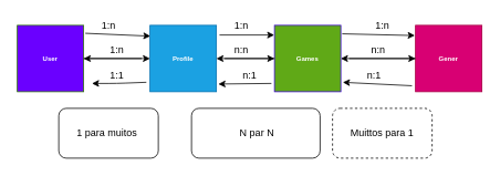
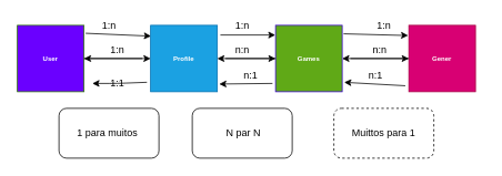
- <mxCell id="11" value="&lt;h6&gt;Gener&lt;/h6&gt;" style="whiteSpace=wrap;html=1;aspect=fixed;fillColor=#d80073;fontColor=#ffffff;strokeColor=#A50040;" parent="1" vertex="1"><mxGeometry x="500" y="30" width="80" height="80" as="geometry" /></mxCell>
+ <mxCell id="11" value="&lt;h6&gt;Gener&lt;/h6&gt;" style="whiteSpace=wrap;html=1;aspect=fixed;fillColor=#d80073;fontColor=#ffffff;strokeColor=#A50040;" parent="1" vertex="1"><mxGeometry x="490" y="30" width="80" height="80" as="geometry" /></mxCell>
- <mxCell id="13" value="1:1" style="text;html=1;align=center;verticalAlign=middle;resizable=0;points=[];autosize=1;strokeColor=none;fillColor=none;" parent="1" vertex="1"><mxGeometry x="125" y="80" width="30" height="20" as="geometry" /></mxCell>
+ <mxCell id="13" value="1:1" style="text;html=1;align=center;verticalAlign=middle;resizable=0;points=[];autosize=1;strokeColor=none;fillColor=none;" parent="1" vertex="1"><mxGeometry x="125" y="90" width="30" height="20" as="geometry" /></mxCell>
- <mxCell id="17" value="&amp;nbsp;N par N" style="rounded=1;whiteSpace=wrap;html=1;fillColor=default;" parent="1" vertex="1"><mxGeometry x="230" y="130" width="155" height="60" as="geometry" /></mxCell>
+ <mxCell id="17" value="&amp;nbsp;N par N" style="rounded=1;whiteSpace=wrap;html=1;fillColor=default;" parent="1" vertex="1"><mxGeometry x="230" y="130" width="120" height="60" as="geometry" /></mxCell>
